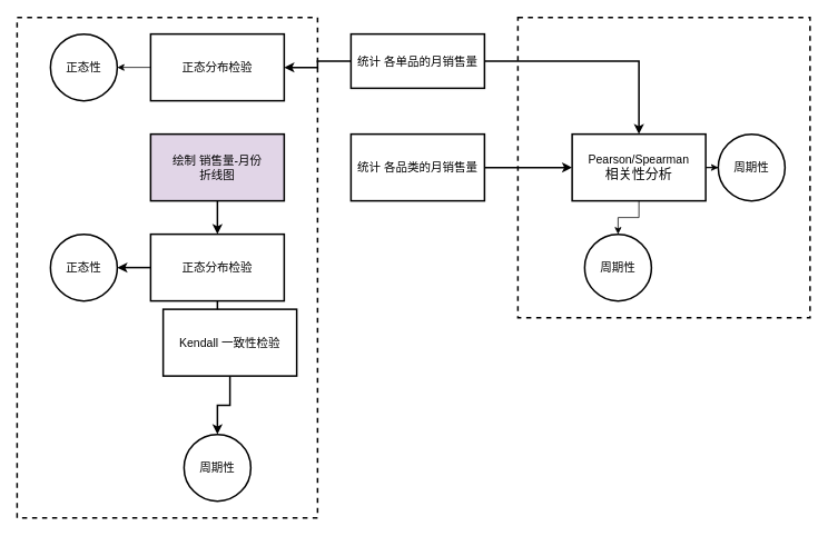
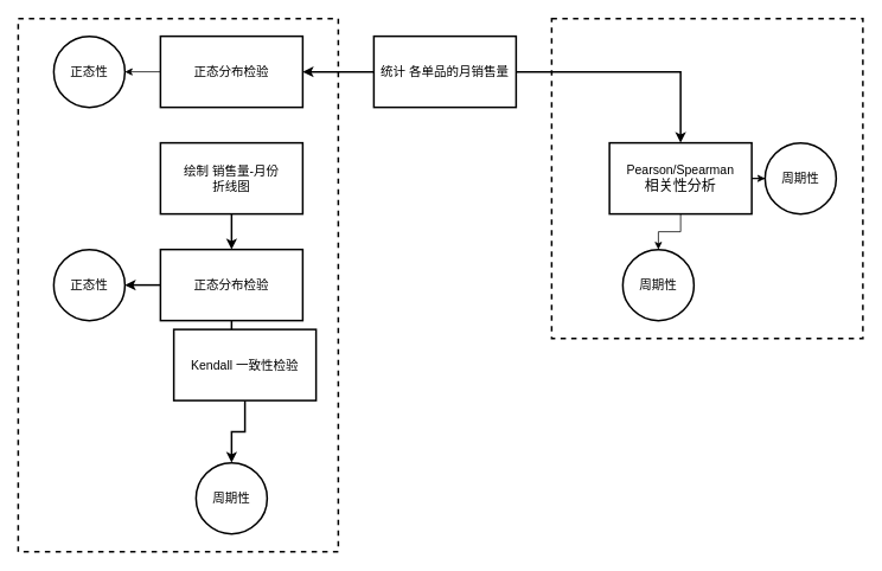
- <mxCell id="6" value="统计 各单品的月销售量" style="rounded=0;whiteSpace=wrap;html=1;fontSize=14;strokeWidth=2;" parent="1" vertex="1"><mxGeometry x="420" y="40" width="160" height="65" as="geometry" /></mxCell>
+ <mxCell id="6" value="统计 各单品的月销售量" style="rounded=0;whiteSpace=wrap;html=1;fontSize=14;strokeWidth=2;" parent="1" vertex="1"><mxGeometry x="420" y="40" width="160" height="80" as="geometry" /></mxCell>
- <mxCell id="10" value="&lt;div&gt;绘制 销售量-月份&lt;/div&gt;&lt;div&gt;折线图&lt;/div&gt;" style="rounded=0;whiteSpace=wrap;html=1;fontSize=14;strokeWidth=2;fillColor=#e1d5e7;" parent="1" vertex="1"><mxGeometry x="180" y="160" width="160" height="80" as="geometry" /></mxCell>
+ <mxCell id="10" value="&lt;div&gt;绘制 销售量-月份&lt;/div&gt;&lt;div&gt;折线图&lt;/div&gt;" style="rounded=0;whiteSpace=wrap;html=1;fontSize=14;strokeWidth=2;" parent="1" vertex="1"><mxGeometry x="180" y="160" width="160" height="80" as="geometry" /></mxCell>
- <mxCell id="8" value="统计 各品类的月销售量" style="rounded=0;whiteSpace=wrap;html=1;fontSize=14;strokeWidth=2;" parent="1" vertex="1"><mxGeometry x="420" y="160" width="160" height="80" as="geometry" /></mxCell>
- <mxCell id="7" style="edgeStyle=orthogonalEdgeStyle;rounded=0;orthogonalLoop=1;jettySize=auto;html=1;entryX=0;entryY=0.5;entryDx=0;entryDy=0;strokeWidth=2;" parent="1" source="8" target="13" edge="1"><mxGeometry relative="1" as="geometry" /></mxCell>
